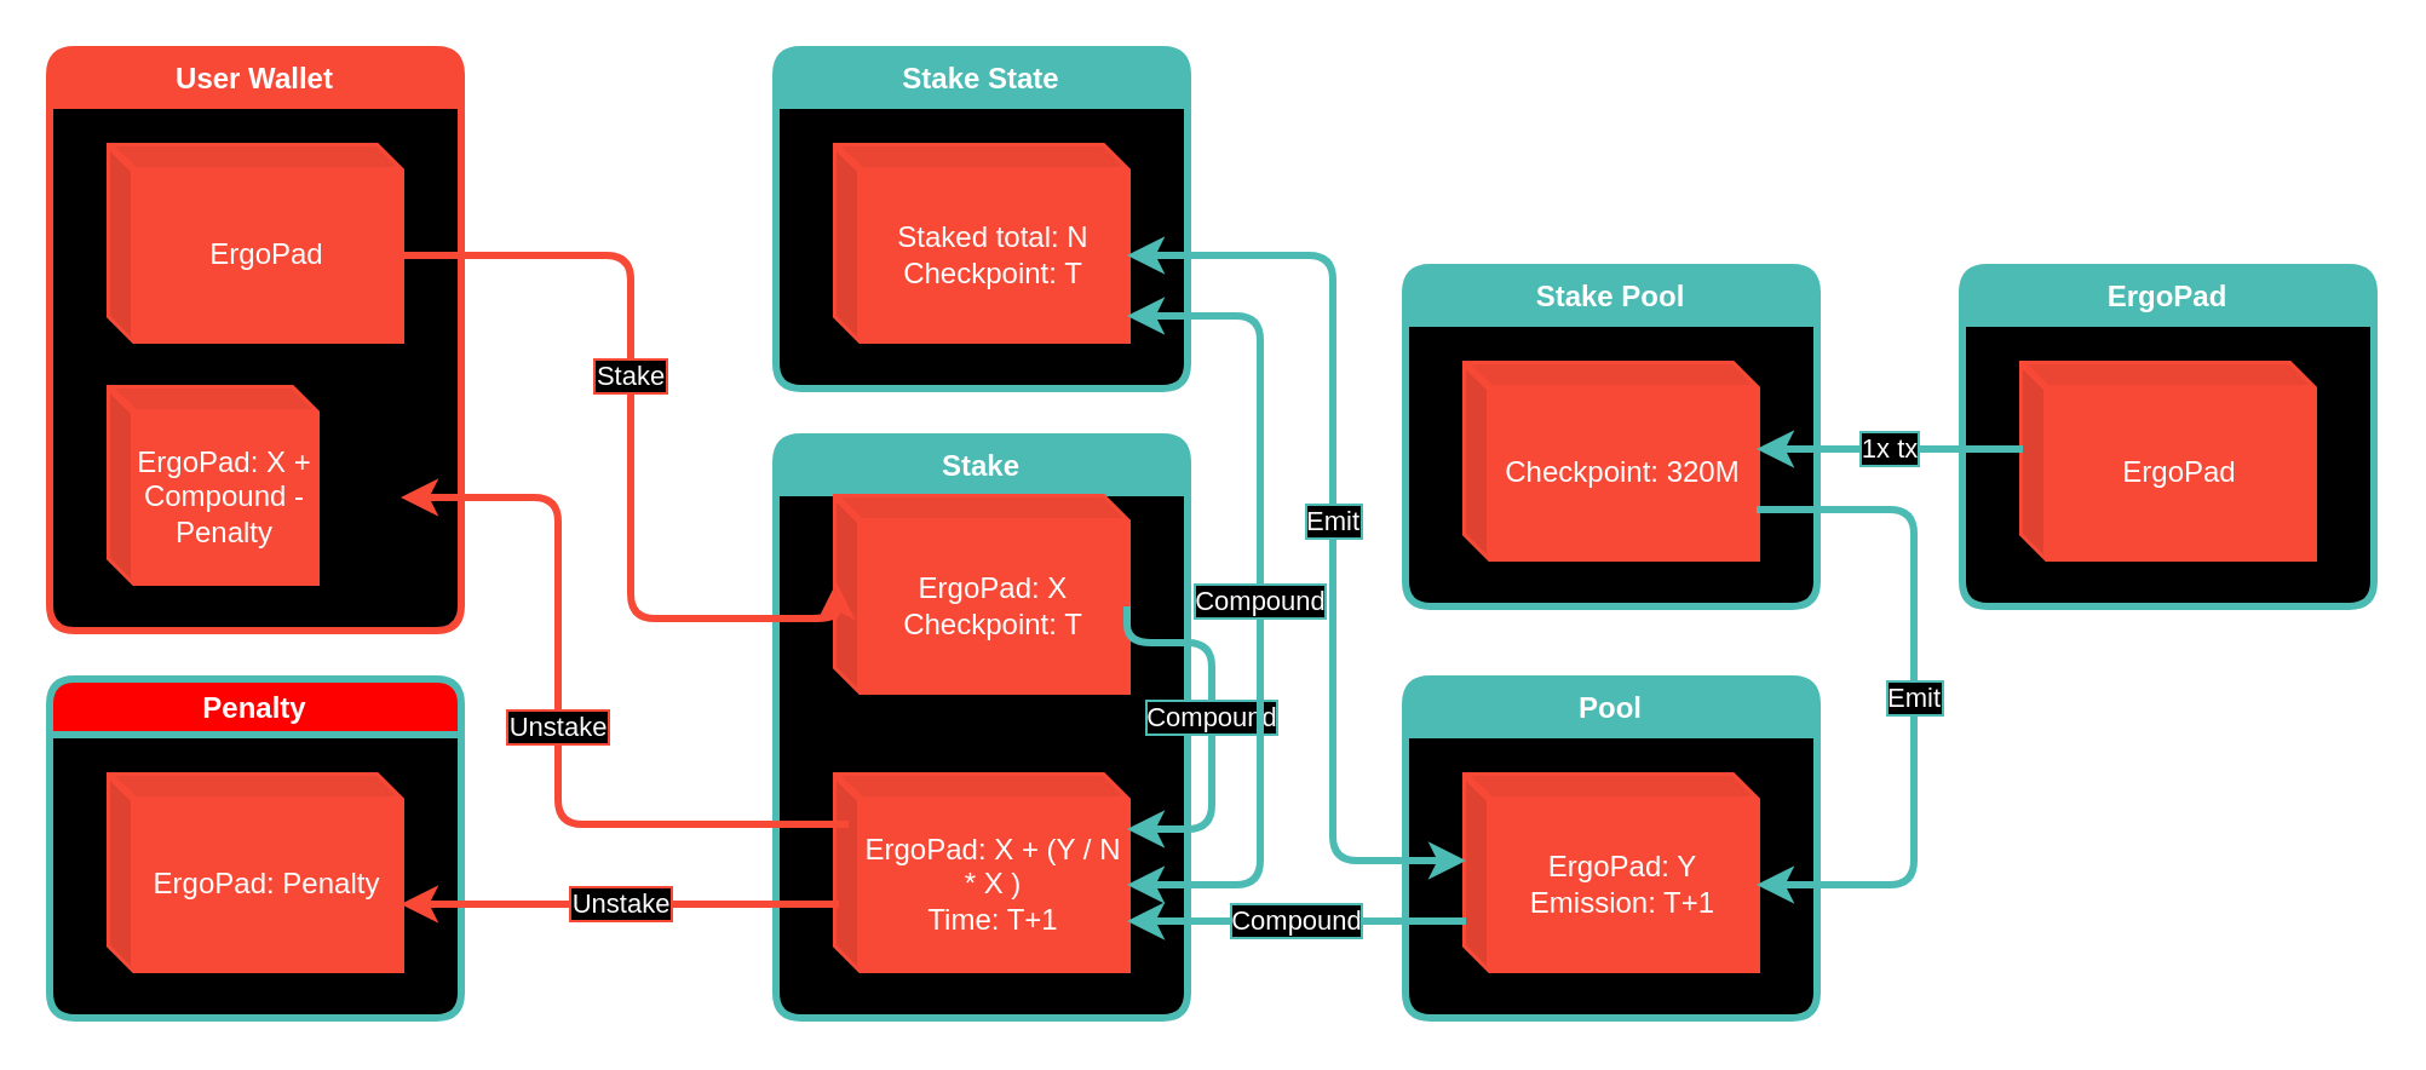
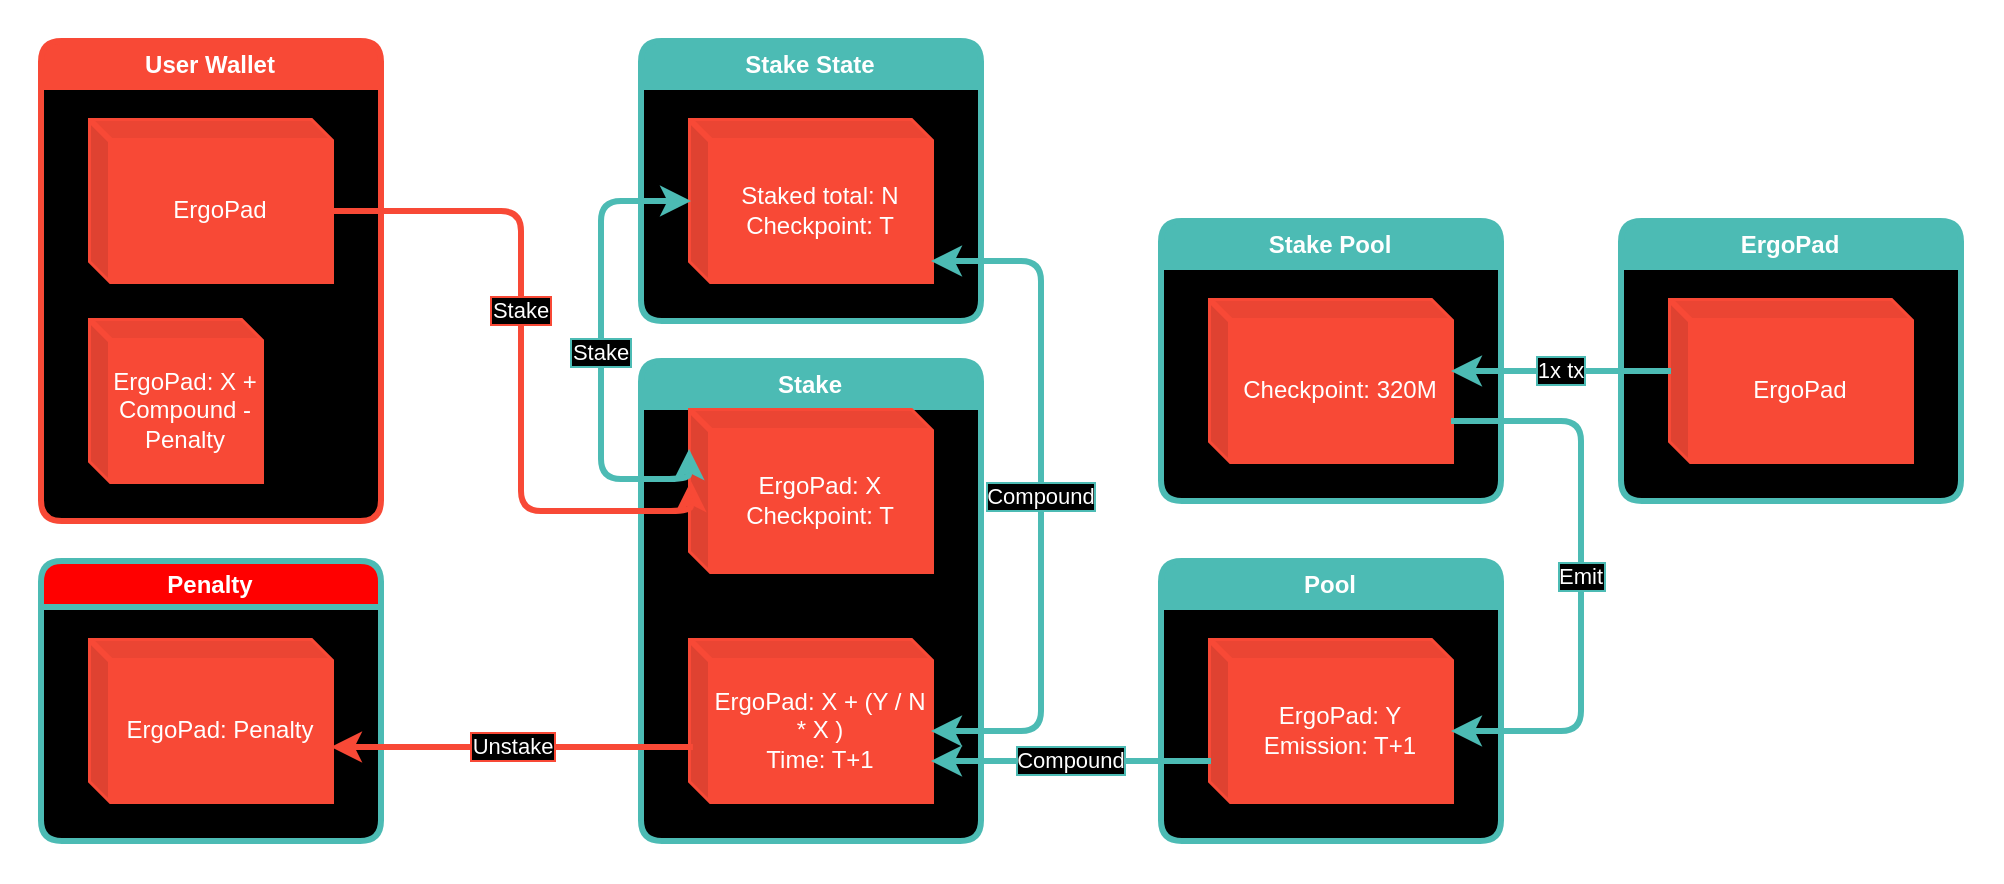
+ <mxCell id="22" value="Stake" style="edgeStyle=orthogonalEdgeStyle;rounded=1;orthogonalLoop=1;jettySize=auto;html=1;labelBackgroundColor=#000000;strokeColor=#4CBBB4;fontColor=#FFFFFF;labelBorderColor=#4CBBB4;strokeWidth=3;startArrow=classic;startFill=1;endArrow=classic;endFill=1;entryX=-0.008;entryY=0.238;entryDx=0;entryDy=0;entryPerimeter=0;" parent="1" source="15" target="8" edge="1"><mxGeometry relative="1" as="geometry"><mxPoint x="345" y="250" as="targetPoint" /><Array as="points"><mxPoint x="300" y="100" /><mxPoint x="300" y="239" /></Array><mxPoint x="300" y="90" as="sourcePoint" /></mxGeometry></mxCell>
- <mxCell id="27" value="Emit" style="edgeStyle=orthogonalEdgeStyle;rounded=1;orthogonalLoop=1;jettySize=auto;html=1;labelBackgroundColor=#000000;strokeColor=#4CBBB4;fontColor=#FFFFFF;labelBorderColor=#4CBBB4;strokeWidth=3;startArrow=classic;startFill=1;endArrow=classic;endFill=1;entryX=0;entryY=0;entryDx=0;entryDy=35;entryPerimeter=0;exitX=0;exitY=0;exitDx=120;exitDy=45;exitPerimeter=0;" parent="1" source="15" target="21" edge="1"><mxGeometry relative="1" as="geometry"><mxPoint x="510" y="315" as="targetPoint" /><Array as="points"><mxPoint x="550" y="105" /><mxPoint x="550" y="355" /></Array><mxPoint x="510" y="80" as="sourcePoint" /></mxGeometry></mxCell>
- <mxCell id="10" value="Compound" style="edgeStyle=orthogonalEdgeStyle;rounded=1;orthogonalLoop=1;jettySize=auto;html=1;exitX=0;exitY=0;exitDx=120;exitDy=45;exitPerimeter=0;entryX=1;entryY=0.275;entryDx=0;entryDy=0;entryPerimeter=0;labelBackgroundColor=#000000;strokeColor=#4CBBB4;fontColor=#FFFFFF;labelBorderColor=#4CBBB4;strokeWidth=3;" parent="7" source="8" target="9" edge="1"><mxGeometry relative="1" as="geometry"><Array as="points"><mxPoint x="180" y="85" /><mxPoint x="180" y="162" /></Array></mxGeometry></mxCell>
- <mxCell id="16" value="Unstake" style="edgeStyle=orthogonalEdgeStyle;rounded=1;orthogonalLoop=1;jettySize=auto;html=1;exitX=0.042;exitY=0.25;exitDx=0;exitDy=0;exitPerimeter=0;entryX=0;entryY=0;entryDx=120;entryDy=45;entryPerimeter=0;labelBackgroundColor=#000000;strokeColor=#F84936;fontColor=#FFFFFF;strokeWidth=3;labelBorderColor=#F84936;" parent="1" source="9" target="4" edge="1"><mxGeometry relative="1" as="geometry"><Array as="points"><mxPoint x="230" y="340" /><mxPoint x="230" y="205" /></Array></mxGeometry></mxCell>
